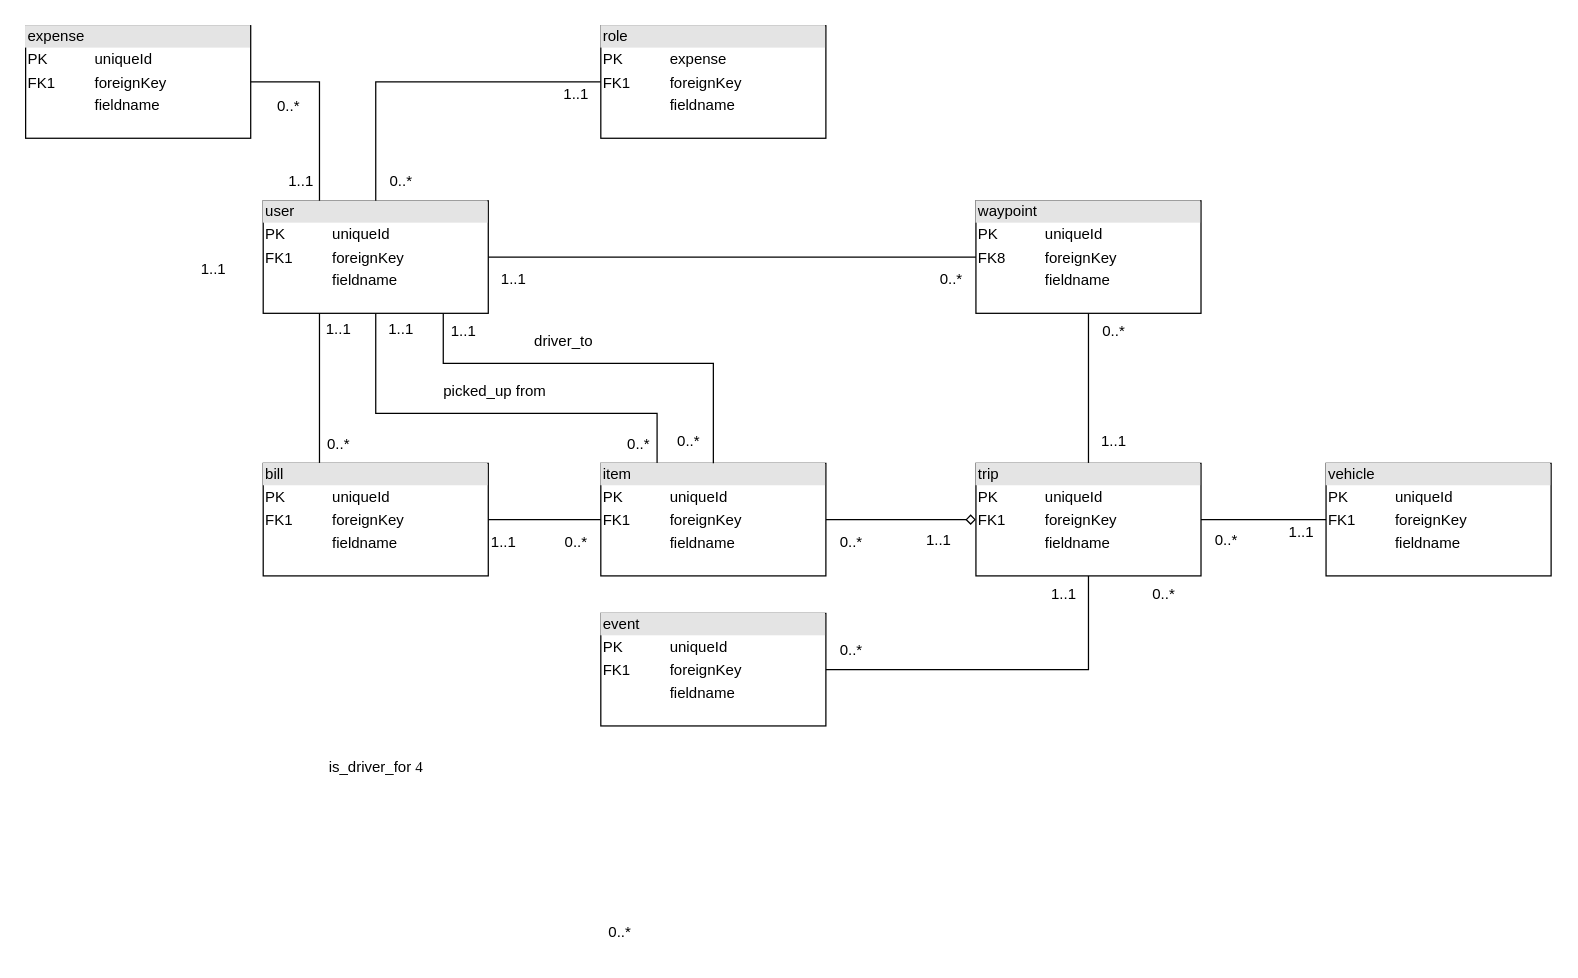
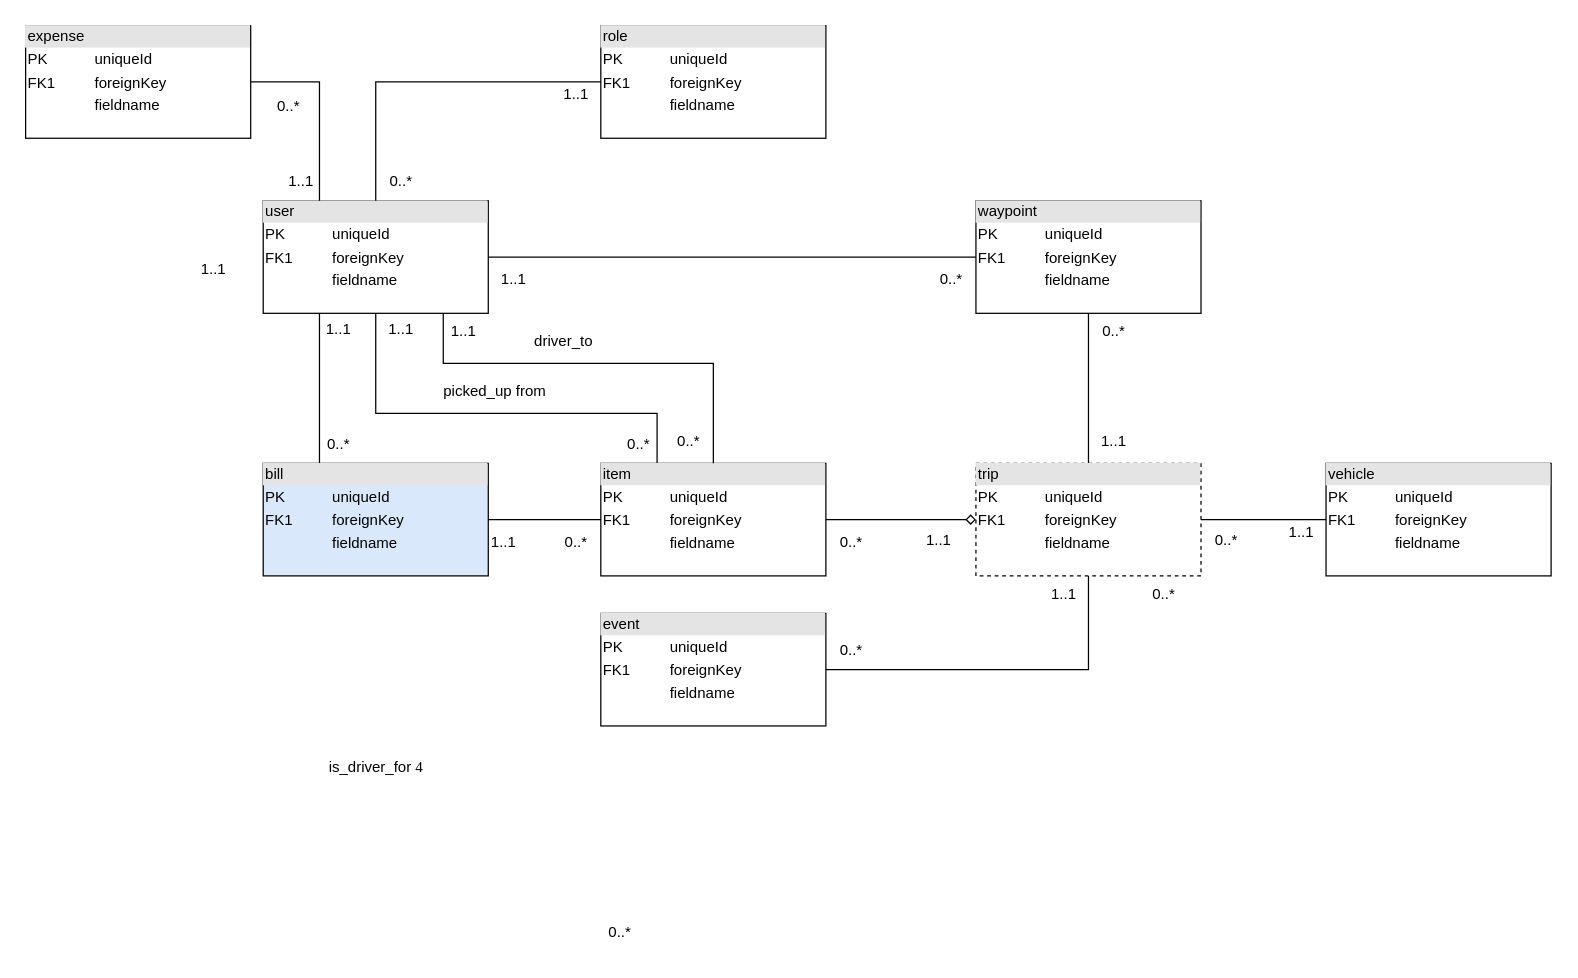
- <mxCell id="19" value="&lt;div style=&quot;box-sizing:border-box;width:100%;background:#e4e4e4;padding:2px;&quot;&gt;role&lt;/div&gt;&lt;table style=&quot;width:100%;font-size:1em;&quot; cellpadding=&quot;2&quot; cellspacing=&quot;0&quot;&gt;&lt;tbody&gt;&lt;tr&gt;&lt;td&gt;PK&lt;/td&gt;&lt;td&gt;expense&lt;/td&gt;&lt;/tr&gt;&lt;tr&gt;&lt;td&gt;FK1&lt;/td&gt;&lt;td&gt;foreignKey&lt;/td&gt;&lt;/tr&gt;&lt;tr&gt;&lt;td&gt;&lt;/td&gt;&lt;td&gt;fieldname&lt;/td&gt;&lt;/tr&gt;&lt;/tbody&gt;&lt;/table&gt;" style="verticalAlign=top;align=left;overflow=fill;html=1;whiteSpace=wrap;" parent="1" vertex="1"><mxGeometry x="480" y="20" width="180" height="90" as="geometry" /></mxCell>
+ <mxCell id="19" value="&lt;div style=&quot;box-sizing:border-box;width:100%;background:#e4e4e4;padding:2px;&quot;&gt;role&lt;/div&gt;&lt;table style=&quot;width:100%;font-size:1em;&quot; cellpadding=&quot;2&quot; cellspacing=&quot;0&quot;&gt;&lt;tbody&gt;&lt;tr&gt;&lt;td&gt;PK&lt;/td&gt;&lt;td&gt;uniqueId&lt;/td&gt;&lt;/tr&gt;&lt;tr&gt;&lt;td&gt;FK1&lt;/td&gt;&lt;td&gt;foreignKey&lt;/td&gt;&lt;/tr&gt;&lt;tr&gt;&lt;td&gt;&lt;/td&gt;&lt;td&gt;fieldname&lt;/td&gt;&lt;/tr&gt;&lt;/tbody&gt;&lt;/table&gt;" style="verticalAlign=top;align=left;overflow=fill;html=1;whiteSpace=wrap;" parent="1" vertex="1"><mxGeometry x="480" y="20" width="180" height="90" as="geometry" /></mxCell>
- <mxCell id="10" value="&lt;div style=&quot;box-sizing:border-box;width:100%;background:#e4e4e4;padding:2px;&quot;&gt;waypoint&lt;/div&gt;&lt;table style=&quot;width:100%;font-size:1em;&quot; cellpadding=&quot;2&quot; cellspacing=&quot;0&quot;&gt;&lt;tbody&gt;&lt;tr&gt;&lt;td&gt;PK&lt;/td&gt;&lt;td&gt;uniqueId&lt;/td&gt;&lt;/tr&gt;&lt;tr&gt;&lt;td&gt;FK8&lt;/td&gt;&lt;td&gt;foreignKey&lt;/td&gt;&lt;/tr&gt;&lt;tr&gt;&lt;td&gt;&lt;/td&gt;&lt;td&gt;fieldname&lt;/td&gt;&lt;/tr&gt;&lt;/tbody&gt;&lt;/table&gt;" style="verticalAlign=top;align=left;overflow=fill;html=1;whiteSpace=wrap;" parent="1" vertex="1"><mxGeometry x="780" y="160" width="180" height="90" as="geometry" /></mxCell>
+ <mxCell id="10" value="&lt;div style=&quot;box-sizing:border-box;width:100%;background:#e4e4e4;padding:2px;&quot;&gt;waypoint&lt;/div&gt;&lt;table style=&quot;width:100%;font-size:1em;&quot; cellpadding=&quot;2&quot; cellspacing=&quot;0&quot;&gt;&lt;tbody&gt;&lt;tr&gt;&lt;td&gt;PK&lt;/td&gt;&lt;td&gt;uniqueId&lt;/td&gt;&lt;/tr&gt;&lt;tr&gt;&lt;td&gt;FK1&lt;/td&gt;&lt;td&gt;foreignKey&lt;/td&gt;&lt;/tr&gt;&lt;tr&gt;&lt;td&gt;&lt;/td&gt;&lt;td&gt;fieldname&lt;/td&gt;&lt;/tr&gt;&lt;/tbody&gt;&lt;/table&gt;" style="verticalAlign=top;align=left;overflow=fill;html=1;whiteSpace=wrap;" parent="1" vertex="1"><mxGeometry x="780" y="160" width="180" height="90" as="geometry" /></mxCell>
- <mxCell id="17" value="&lt;div style=&quot;box-sizing:border-box;width:100%;background:#e4e4e4;padding:2px;&quot;&gt;bill&lt;/div&gt;&lt;table style=&quot;width:100%;font-size:1em;&quot; cellpadding=&quot;2&quot; cellspacing=&quot;0&quot;&gt;&lt;tbody&gt;&lt;tr&gt;&lt;td&gt;PK&lt;/td&gt;&lt;td&gt;uniqueId&lt;/td&gt;&lt;/tr&gt;&lt;tr&gt;&lt;td&gt;FK1&lt;/td&gt;&lt;td&gt;foreignKey&lt;/td&gt;&lt;/tr&gt;&lt;tr&gt;&lt;td&gt;&lt;/td&gt;&lt;td&gt;fieldname&lt;/td&gt;&lt;/tr&gt;&lt;/tbody&gt;&lt;/table&gt;" style="verticalAlign=top;align=left;overflow=fill;html=1;whiteSpace=wrap;" parent="1" vertex="1"><mxGeometry x="210" y="370" width="180" height="90" as="geometry" /></mxCell>
+ <mxCell id="17" value="&lt;div style=&quot;box-sizing:border-box;width:100%;background:#e4e4e4;padding:2px;&quot;&gt;bill&lt;/div&gt;&lt;table style=&quot;width:100%;font-size:1em;&quot; cellpadding=&quot;2&quot; cellspacing=&quot;0&quot;&gt;&lt;tbody&gt;&lt;tr&gt;&lt;td&gt;PK&lt;/td&gt;&lt;td&gt;uniqueId&lt;/td&gt;&lt;/tr&gt;&lt;tr&gt;&lt;td&gt;FK1&lt;/td&gt;&lt;td&gt;foreignKey&lt;/td&gt;&lt;/tr&gt;&lt;tr&gt;&lt;td&gt;&lt;/td&gt;&lt;td&gt;fieldname&lt;/td&gt;&lt;/tr&gt;&lt;/tbody&gt;&lt;/table&gt;" style="verticalAlign=top;align=left;overflow=fill;html=1;whiteSpace=wrap;fillColor=#dae8fc;" parent="1" vertex="1"><mxGeometry x="210" y="370" width="180" height="90" as="geometry" /></mxCell>
- <mxCell id="14" value="&lt;div style=&quot;box-sizing:border-box;width:100%;background:#e4e4e4;padding:2px;&quot;&gt;trip&lt;/div&gt;&lt;table style=&quot;width:100%;font-size:1em;&quot; cellpadding=&quot;2&quot; cellspacing=&quot;0&quot;&gt;&lt;tbody&gt;&lt;tr&gt;&lt;td&gt;PK&lt;/td&gt;&lt;td&gt;uniqueId&lt;/td&gt;&lt;/tr&gt;&lt;tr&gt;&lt;td&gt;FK1&lt;/td&gt;&lt;td&gt;foreignKey&lt;/td&gt;&lt;/tr&gt;&lt;tr&gt;&lt;td&gt;&lt;/td&gt;&lt;td&gt;fieldname&lt;/td&gt;&lt;/tr&gt;&lt;/tbody&gt;&lt;/table&gt;" style="verticalAlign=top;align=left;overflow=fill;html=1;whiteSpace=wrap;" parent="1" vertex="1"><mxGeometry x="780" y="370" width="180" height="90" as="geometry" /></mxCell>
+ <mxCell id="14" value="&lt;div style=&quot;box-sizing:border-box;width:100%;background:#e4e4e4;padding:2px;&quot;&gt;trip&lt;/div&gt;&lt;table style=&quot;width:100%;font-size:1em;&quot; cellpadding=&quot;2&quot; cellspacing=&quot;0&quot;&gt;&lt;tbody&gt;&lt;tr&gt;&lt;td&gt;PK&lt;/td&gt;&lt;td&gt;uniqueId&lt;/td&gt;&lt;/tr&gt;&lt;tr&gt;&lt;td&gt;FK1&lt;/td&gt;&lt;td&gt;foreignKey&lt;/td&gt;&lt;/tr&gt;&lt;tr&gt;&lt;td&gt;&lt;/td&gt;&lt;td&gt;fieldname&lt;/td&gt;&lt;/tr&gt;&lt;/tbody&gt;&lt;/table&gt;" style="verticalAlign=top;align=left;overflow=fill;html=1;whiteSpace=wrap;dashed=1;" parent="1" vertex="1"><mxGeometry x="780" y="370" width="180" height="90" as="geometry" /></mxCell>
